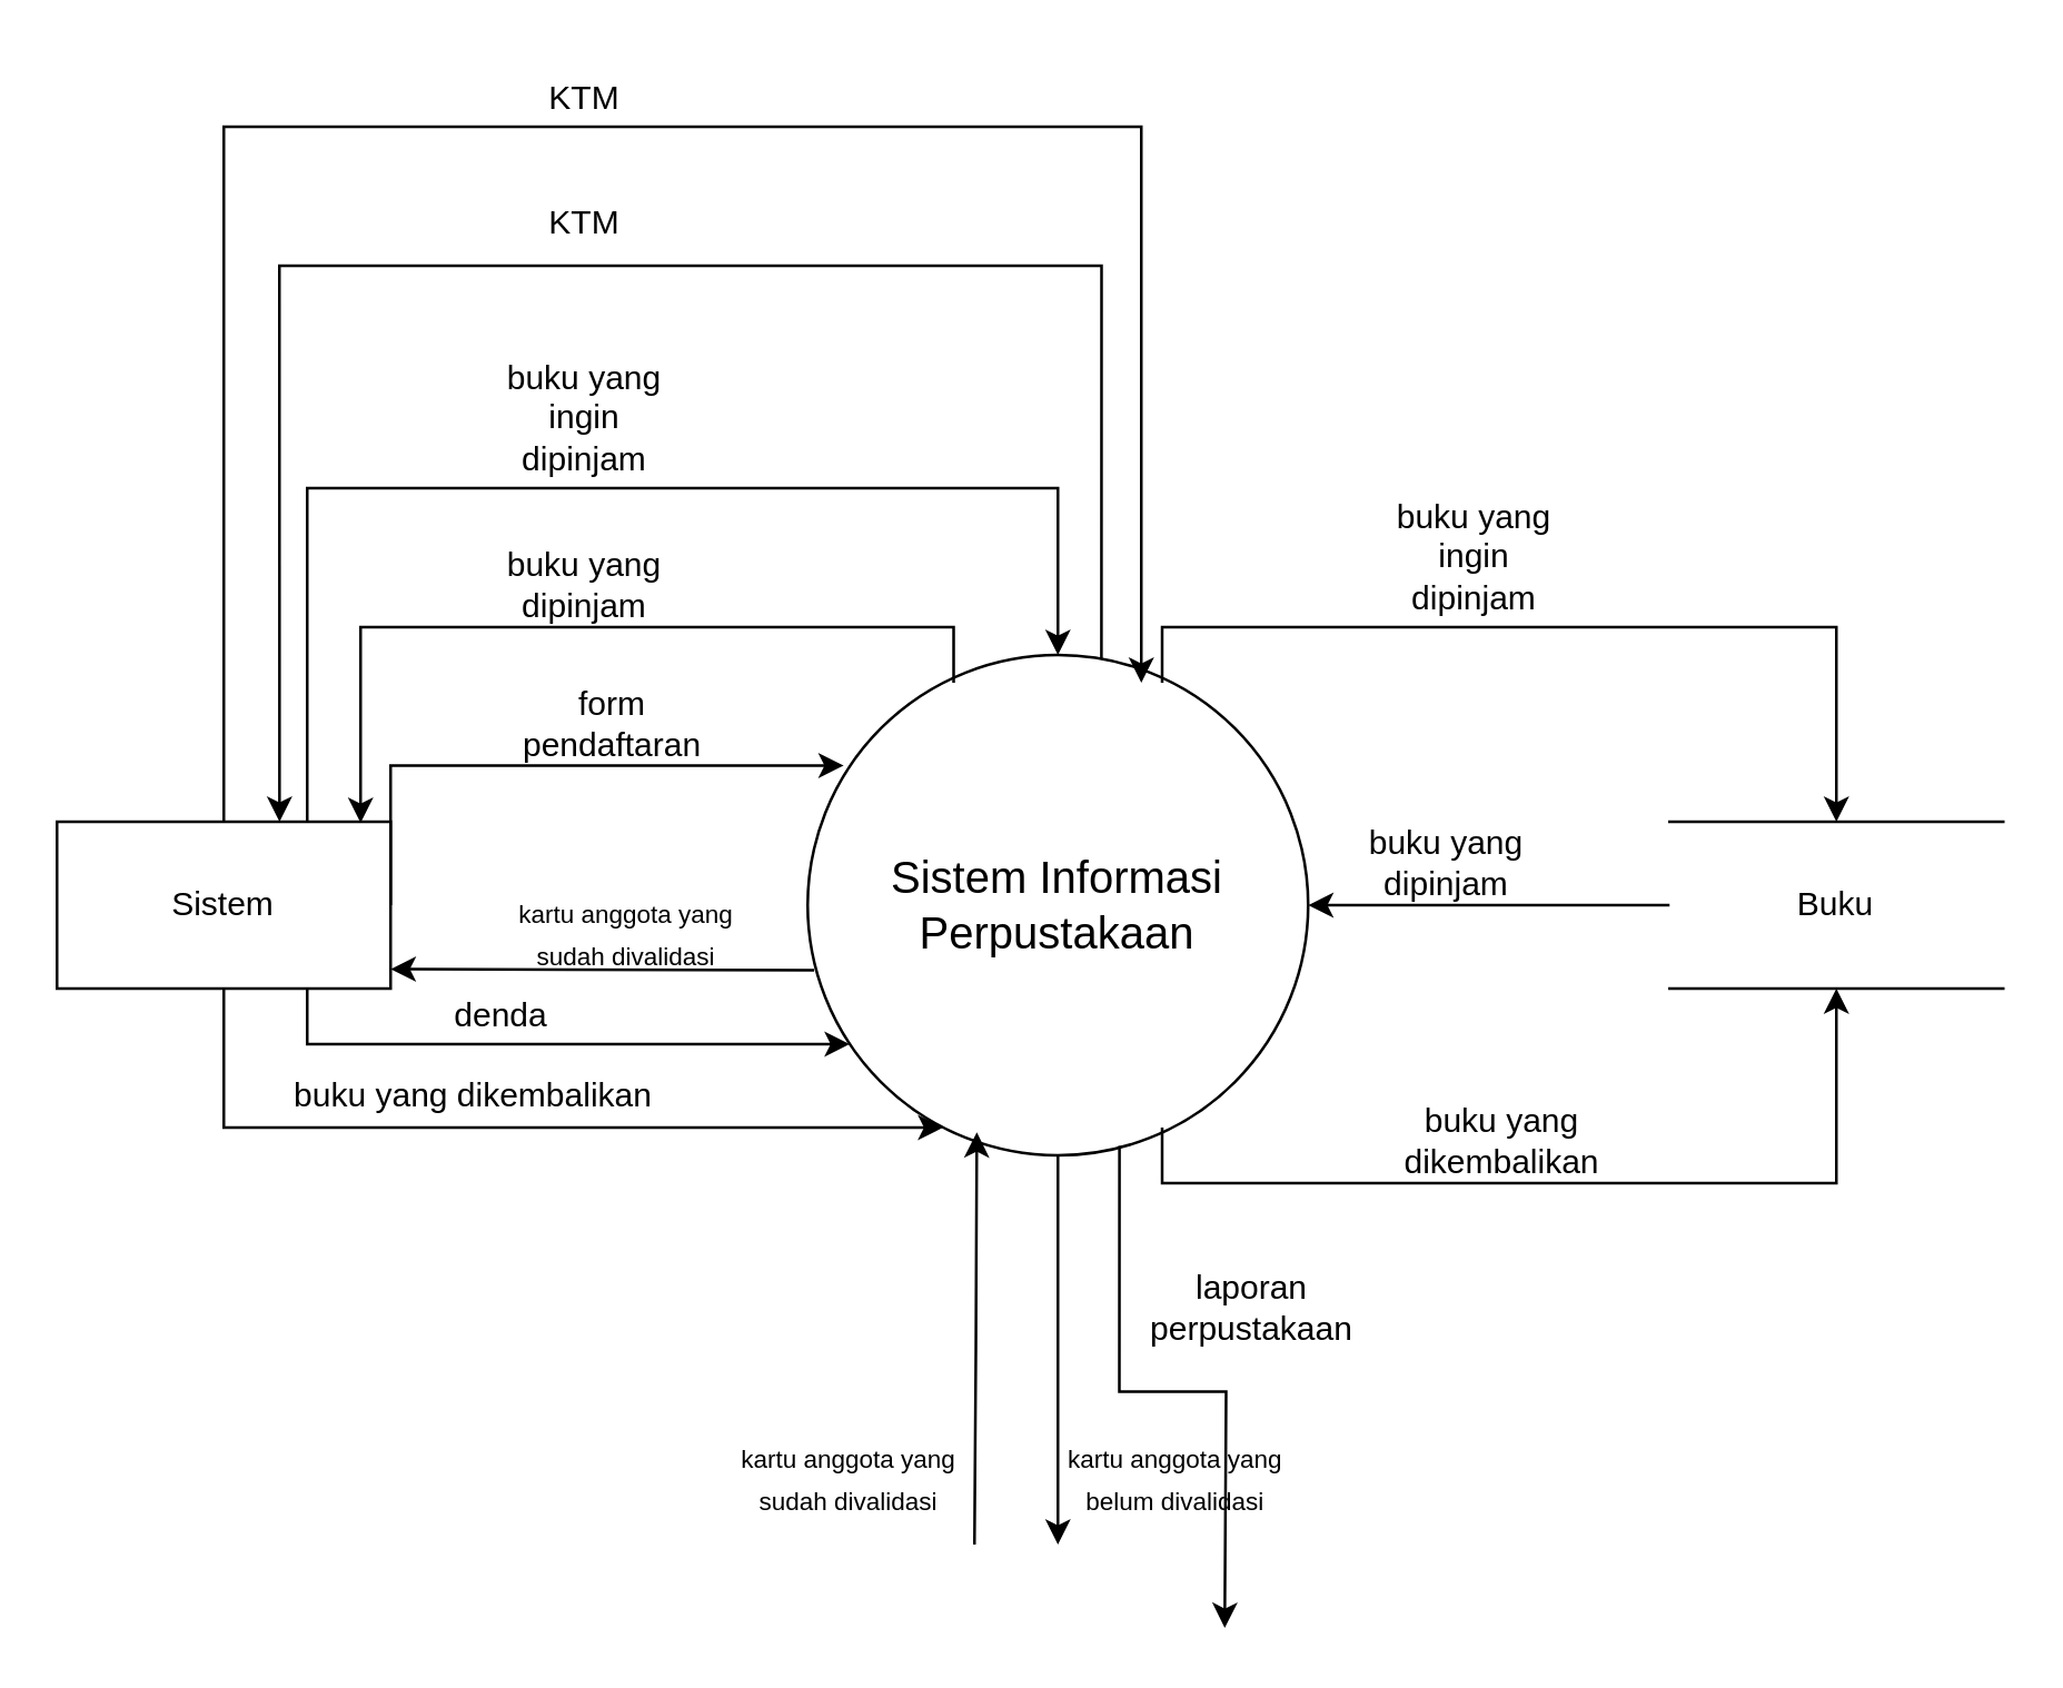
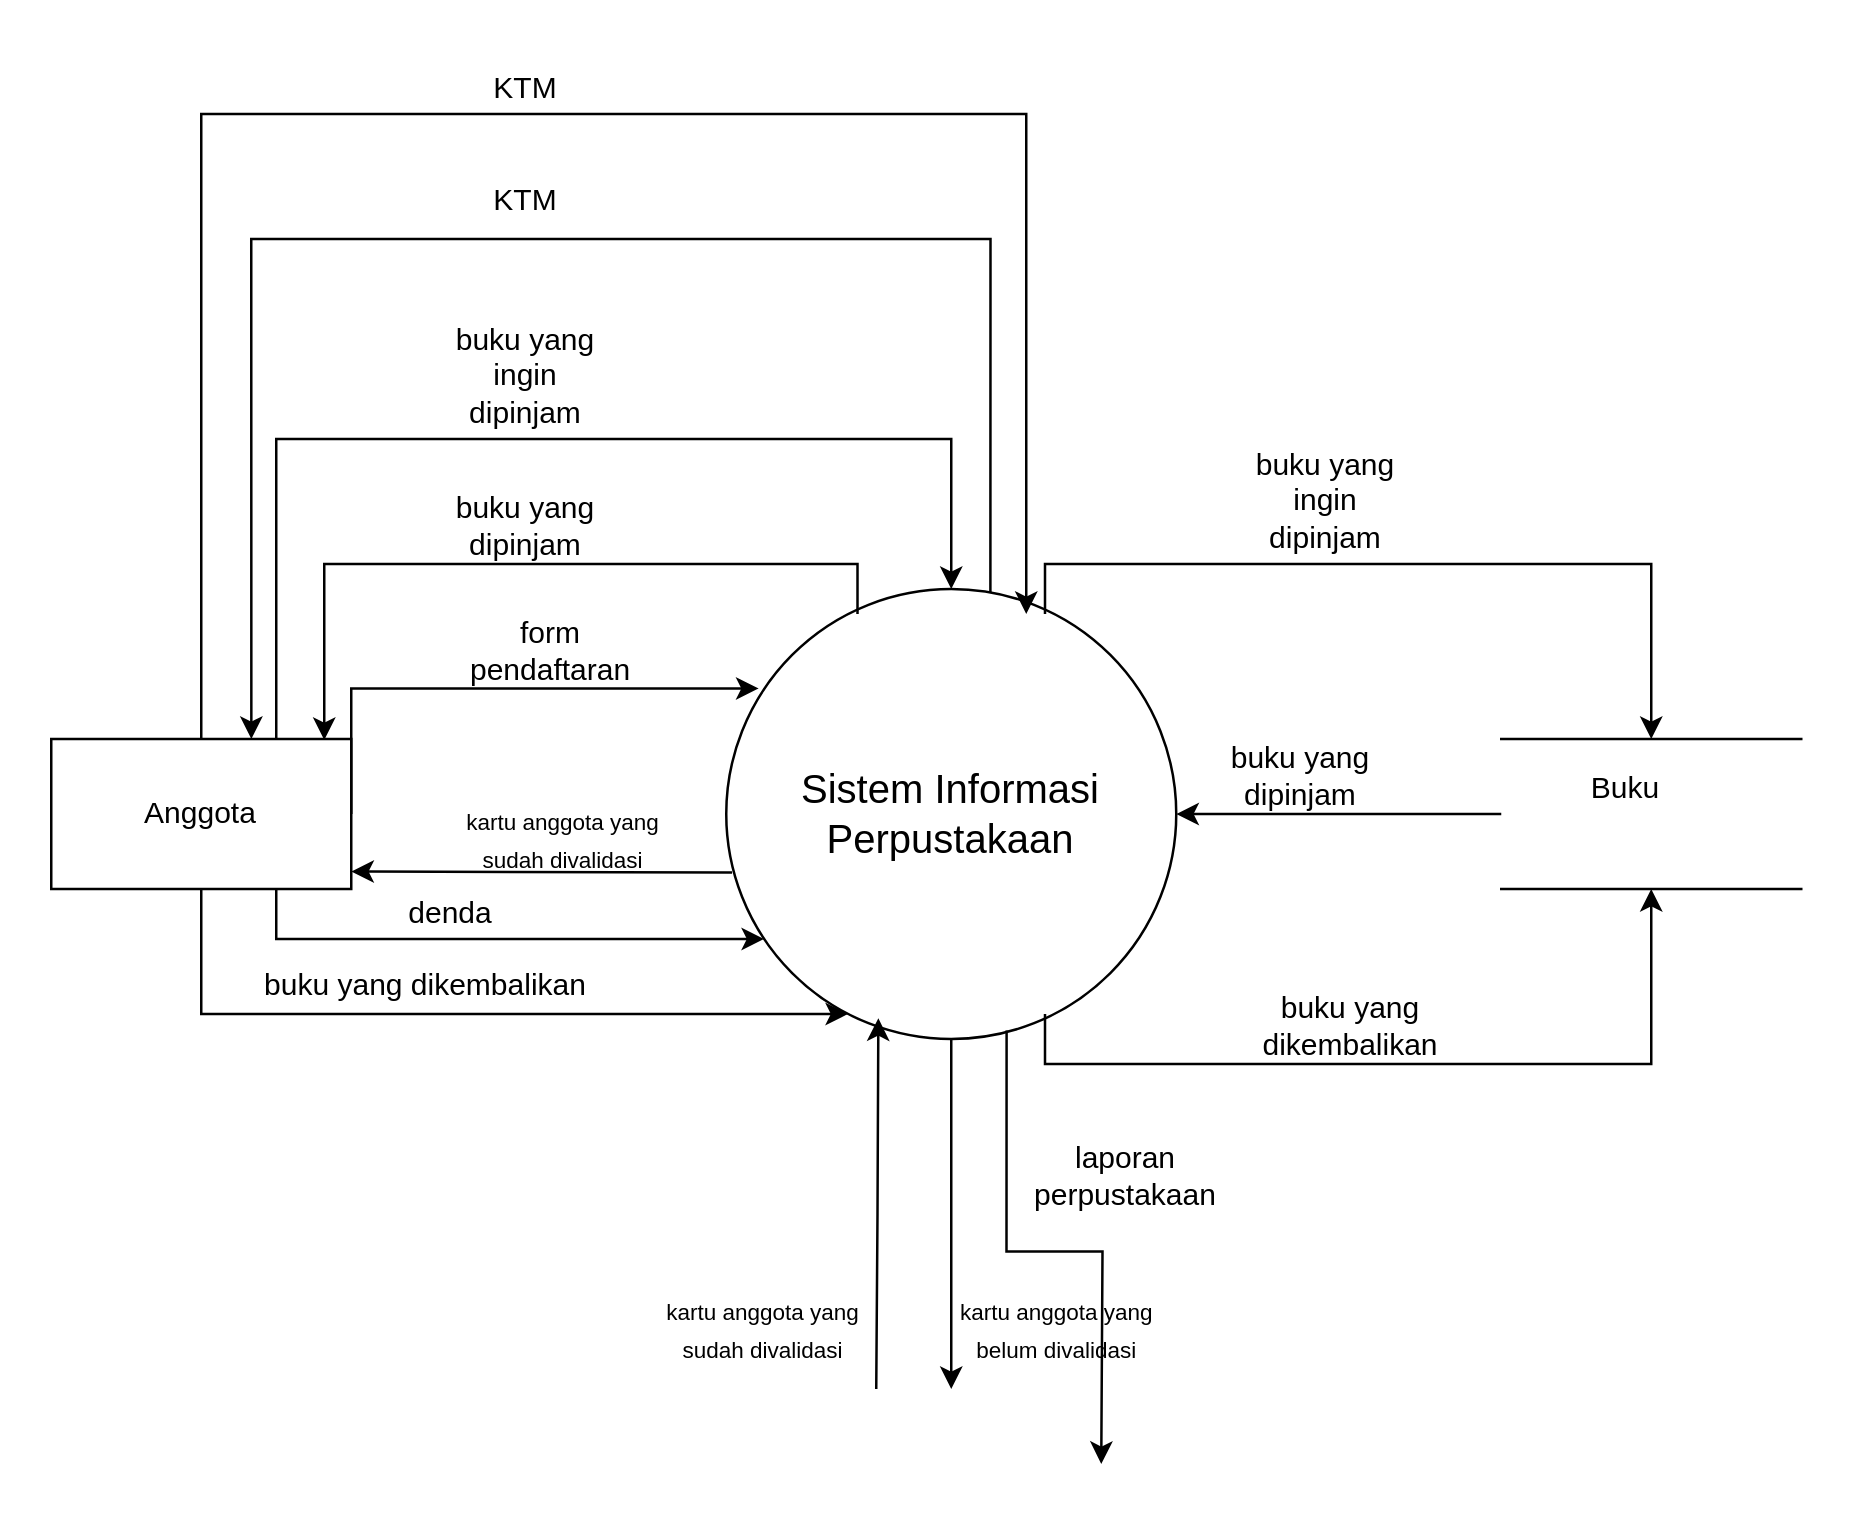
- <mxCell id="12" value="Sistem" style="text;html=1;align=center;verticalAlign=middle;whiteSpace=wrap;rounded=0;" parent="1" vertex="1"><mxGeometry x="50" y="310" width="60" height="30" as="geometry" /></mxCell>
+ <mxCell id="12" value="Anggota" style="text;html=1;align=center;verticalAlign=middle;whiteSpace=wrap;rounded=0;" parent="1" vertex="1"><mxGeometry x="50" y="310" width="60" height="30" as="geometry" /></mxCell>
- <mxCell id="23" value="Buku" style="text;html=1;align=center;verticalAlign=middle;whiteSpace=wrap;rounded=0;" parent="1" vertex="1"><mxGeometry x="630" y="310" width="60" height="30" as="geometry" /></mxCell>
+ <mxCell id="23" value="Buku" style="text;html=1;align=center;verticalAlign=middle;whiteSpace=wrap;rounded=0;" parent="1" vertex="1"><mxGeometry x="620" y="300" width="60" height="30" as="geometry" /></mxCell>
